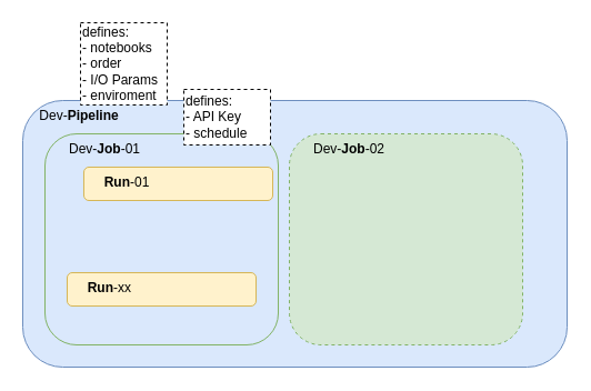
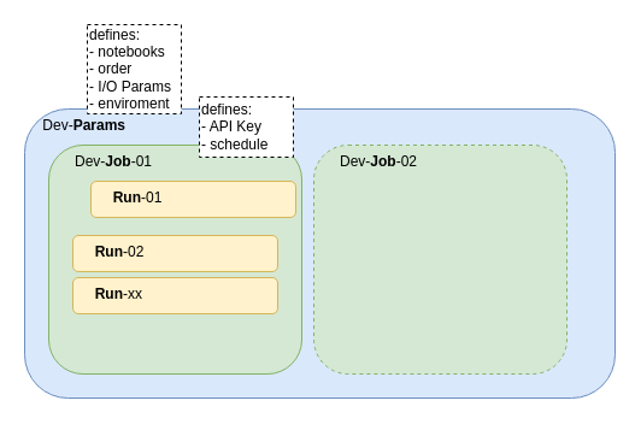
- <mxCell id="2" value="&amp;nbsp; &amp;nbsp; Dev-&lt;b&gt;Pipeline&lt;/b&gt;" style="rounded=1;whiteSpace=wrap;html=1;align=left;verticalAlign=top;fillColor=#dae8fc;strokeColor=#6c8ebf;" vertex="1" parent="1"><mxGeometry x="20" y="90" width="490" height="240" as="geometry" /></mxCell>
+ <mxCell id="2" value="&amp;nbsp; &amp;nbsp; Dev-&lt;b&gt;Params&lt;/b&gt;" style="rounded=1;whiteSpace=wrap;html=1;align=left;verticalAlign=top;fillColor=#dae8fc;strokeColor=#6c8ebf;" vertex="1" parent="1"><mxGeometry x="20" y="90" width="490" height="240" as="geometry" /></mxCell>
- <mxCell id="3" value="&amp;nbsp; &amp;nbsp; &amp;nbsp; Dev-&lt;b&gt;Job&lt;/b&gt;-01" style="rounded=1;whiteSpace=wrap;html=1;align=left;verticalAlign=top;fillColor=#dae8fc;strokeColor=#82b366;" vertex="1" parent="1"><mxGeometry x="40" y="120" width="210" height="190" as="geometry" /></mxCell>
+ <mxCell id="3" value="&amp;nbsp; &amp;nbsp; &amp;nbsp; Dev-&lt;b&gt;Job&lt;/b&gt;-01" style="rounded=1;whiteSpace=wrap;html=1;align=left;verticalAlign=top;fillColor=#d5e8d4;strokeColor=#82b366;" vertex="1" parent="1"><mxGeometry x="40" y="120" width="210" height="190" as="geometry" /></mxCell>
+ <mxCell id="6" value="&amp;nbsp; &amp;nbsp; &amp;nbsp;&lt;b&gt;Run&lt;/b&gt;-02" style="rounded=1;whiteSpace=wrap;html=1;align=left;verticalAlign=top;fillColor=#fff2cc;strokeColor=#d6b656;" vertex="1" parent="1"><mxGeometry x="60" y="195" width="170" height="30" as="geometry" /></mxCell>
- <mxCell id="7" value="&amp;nbsp; &amp;nbsp; &amp;nbsp;&lt;b&gt;Run&lt;/b&gt;-xx" style="rounded=1;whiteSpace=wrap;html=1;align=left;verticalAlign=top;fillColor=#fff2cc;strokeColor=#d6b656;" vertex="1" parent="1"><mxGeometry x="60" y="245" width="170" height="30" as="geometry" /></mxCell>
+ <mxCell id="7" value="&amp;nbsp; &amp;nbsp; &amp;nbsp;&lt;b&gt;Run&lt;/b&gt;-xx" style="rounded=1;whiteSpace=wrap;html=1;align=left;verticalAlign=top;fillColor=#fff2cc;strokeColor=#d6b656;" vertex="1" parent="1"><mxGeometry x="60" y="230" width="170" height="30" as="geometry" /></mxCell>
